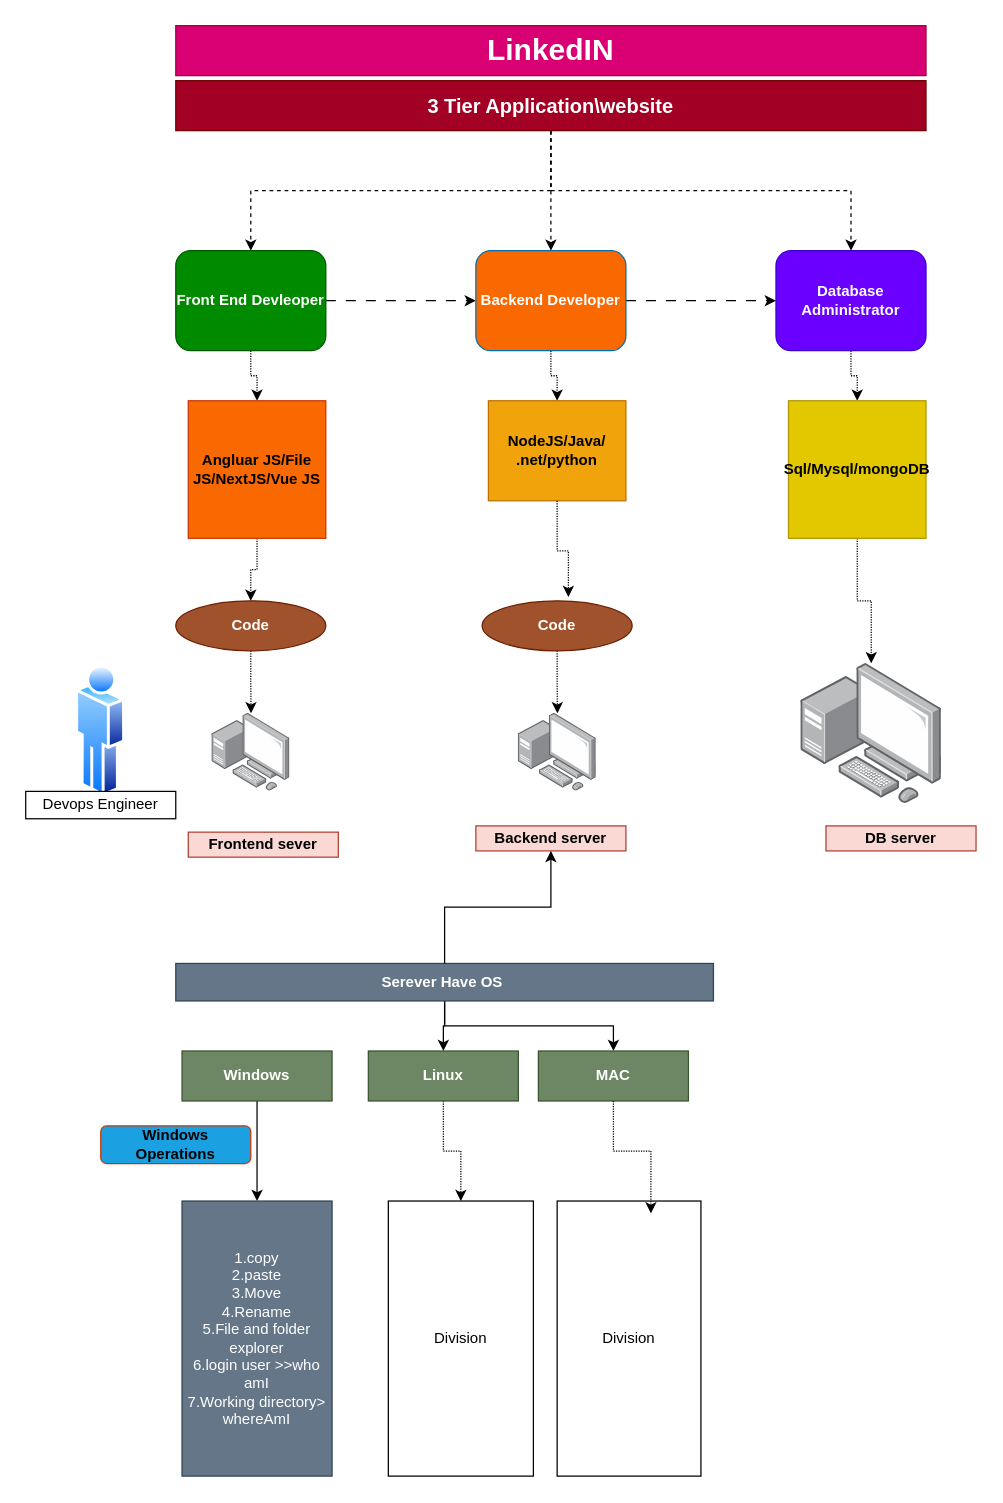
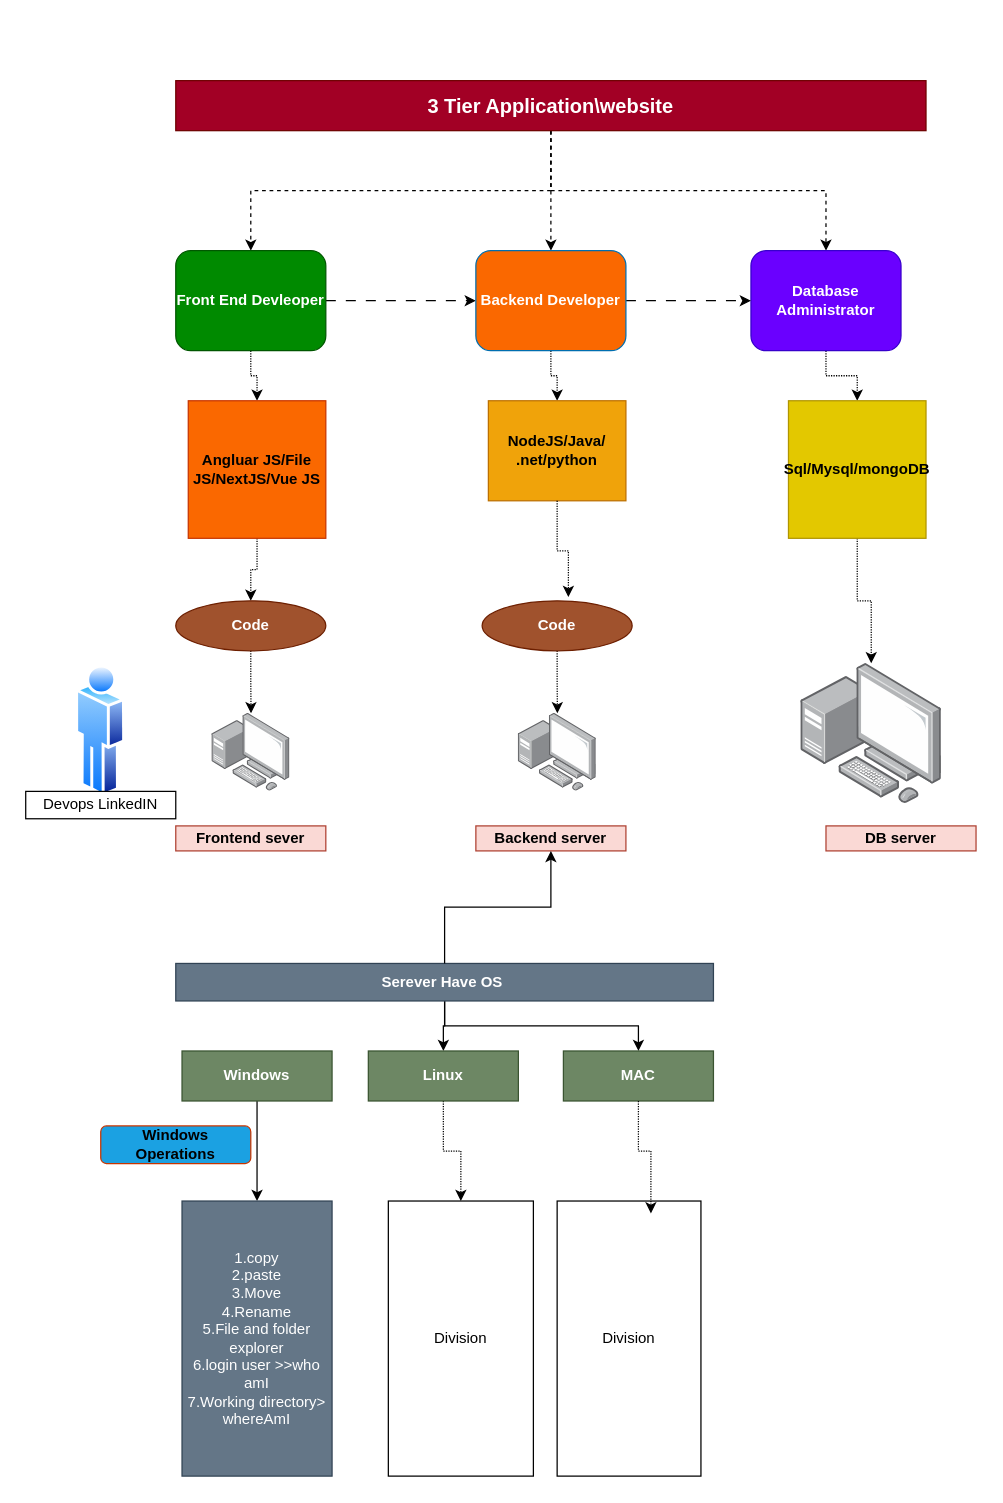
- <mxCell id="2" value="&lt;font style=&quot;font-size: 24px;&quot;&gt;&lt;b&gt;LinkedIN&lt;/b&gt;&lt;/font&gt;" style="rounded=0;whiteSpace=wrap;html=1;fillColor=#d80073;strokeColor=#A50040;fontColor=#ffffff;" vertex="1" parent="1"><mxGeometry x="140" y="20" width="600" height="40" as="geometry" /></mxCell>
- <mxCell id="11" value="&lt;b&gt;Database Administrator&lt;/b&gt;" style="rounded=1;whiteSpace=wrap;html=1;fillColor=#6a00ff;fontColor=#ffffff;strokeColor=#3700CC;" vertex="1" parent="1"><mxGeometry x="620" y="200" width="120" height="80" as="geometry" /></mxCell>
+ <mxCell id="11" value="&lt;b&gt;Database Administrator&lt;/b&gt;" style="rounded=1;whiteSpace=wrap;html=1;fillColor=#6a00ff;fontColor=#ffffff;strokeColor=#3700CC;" vertex="1" parent="1"><mxGeometry x="600" y="200" width="120" height="80" as="geometry" /></mxCell>
- <mxCell id="32" value="Devops Engineer" style="rounded=0;whiteSpace=wrap;html=1;" vertex="1" parent="1"><mxGeometry y="632.4" width="120" height="21.89" as="geometry" x="20" /></mxCell>
+ <mxCell id="32" value="Devops LinkedIN" style="rounded=0;whiteSpace=wrap;html=1;" vertex="1" parent="1"><mxGeometry y="632.4" width="120" height="21.89" as="geometry" x="20" /></mxCell>
- <mxCell id="29" value="&lt;b&gt;Frontend sever&lt;/b&gt;" style="rounded=0;whiteSpace=wrap;html=1;fillColor=#fad9d5;strokeColor=#ae4132;" vertex="1" parent="1"><mxGeometry x="150" y="665" width="120" height="20" as="geometry" /></mxCell>
+ <mxCell id="29" value="&lt;b&gt;Frontend sever&lt;/b&gt;" style="rounded=0;whiteSpace=wrap;html=1;fillColor=#fad9d5;strokeColor=#ae4132;" vertex="1" parent="1"><mxGeometry x="140" y="660" width="120" height="20" as="geometry" /></mxCell>
- <mxCell id="38" value="&lt;b&gt;MAC&lt;/b&gt;" style="rounded=0;whiteSpace=wrap;html=1;fillColor=#6d8764;fontColor=#ffffff;strokeColor=#3A5431;" vertex="1" parent="1"><mxGeometry x="430" y="840" width="120" height="40" as="geometry" /></mxCell>
+ <mxCell id="38" value="&lt;b&gt;MAC&lt;/b&gt;" style="rounded=0;whiteSpace=wrap;html=1;fillColor=#6d8764;fontColor=#ffffff;strokeColor=#3A5431;" vertex="1" parent="1"><mxGeometry x="450" y="840" width="120" height="40" as="geometry" /></mxCell>
